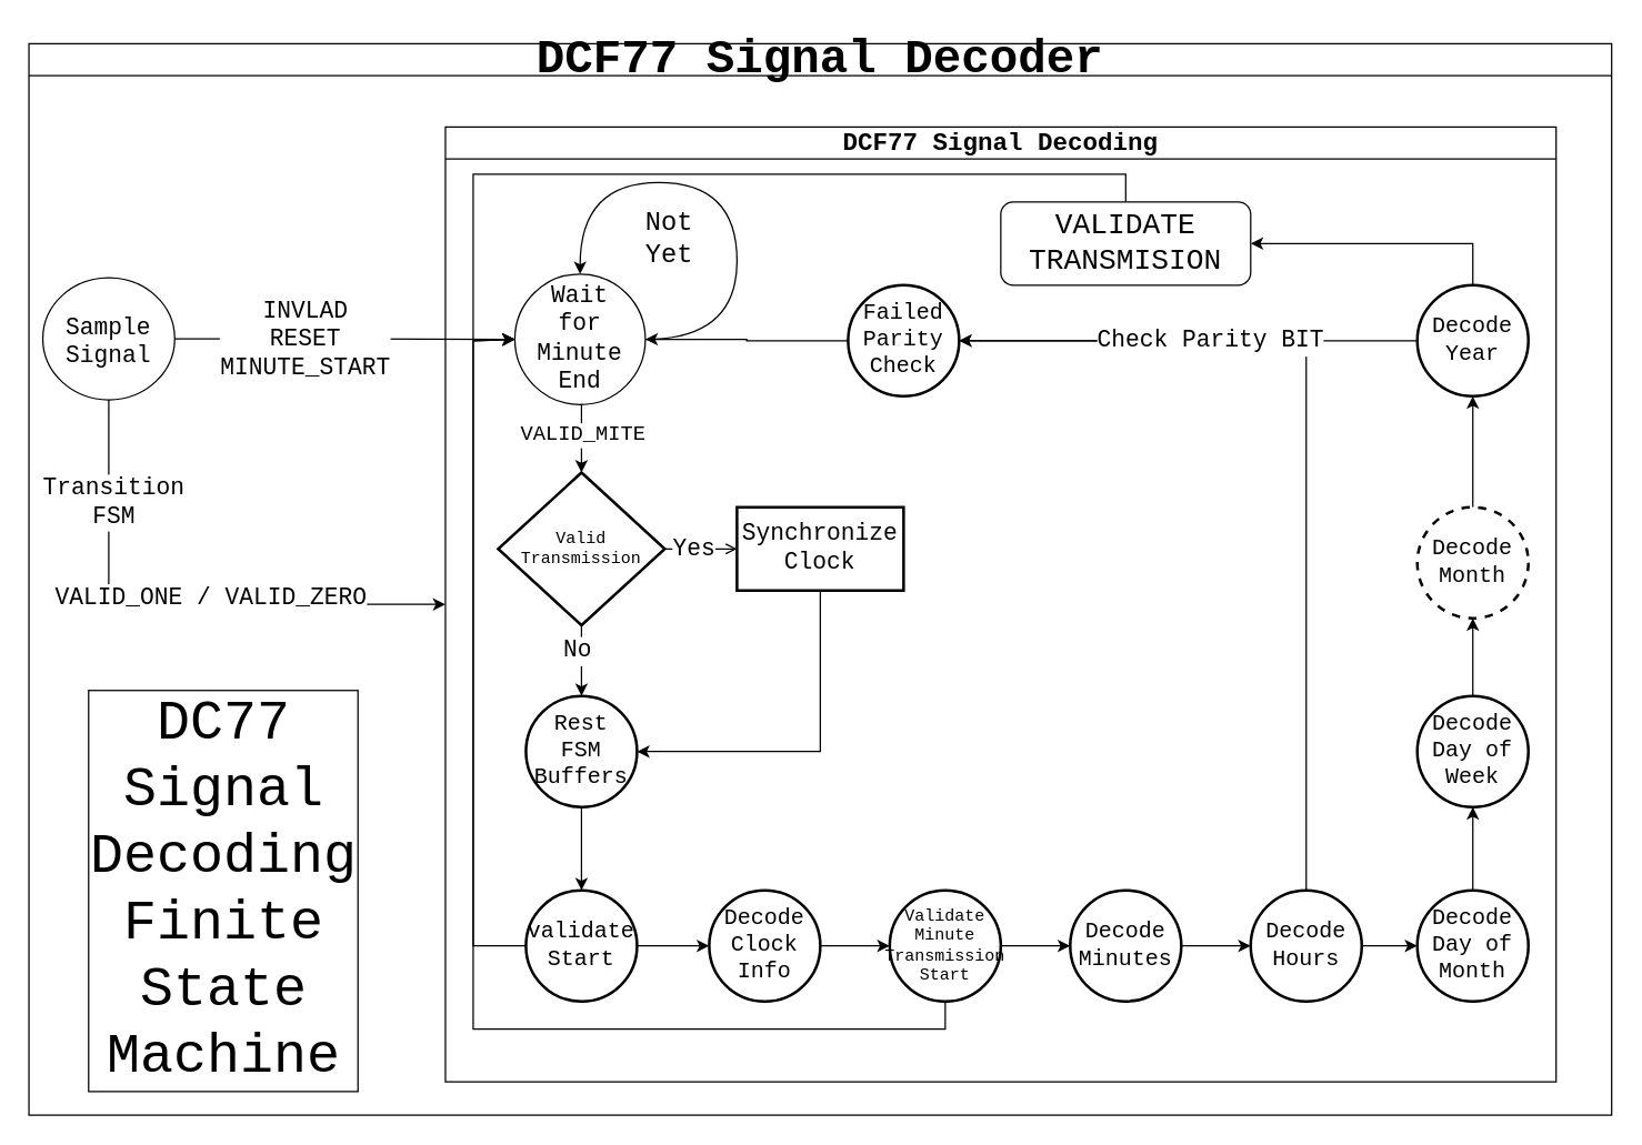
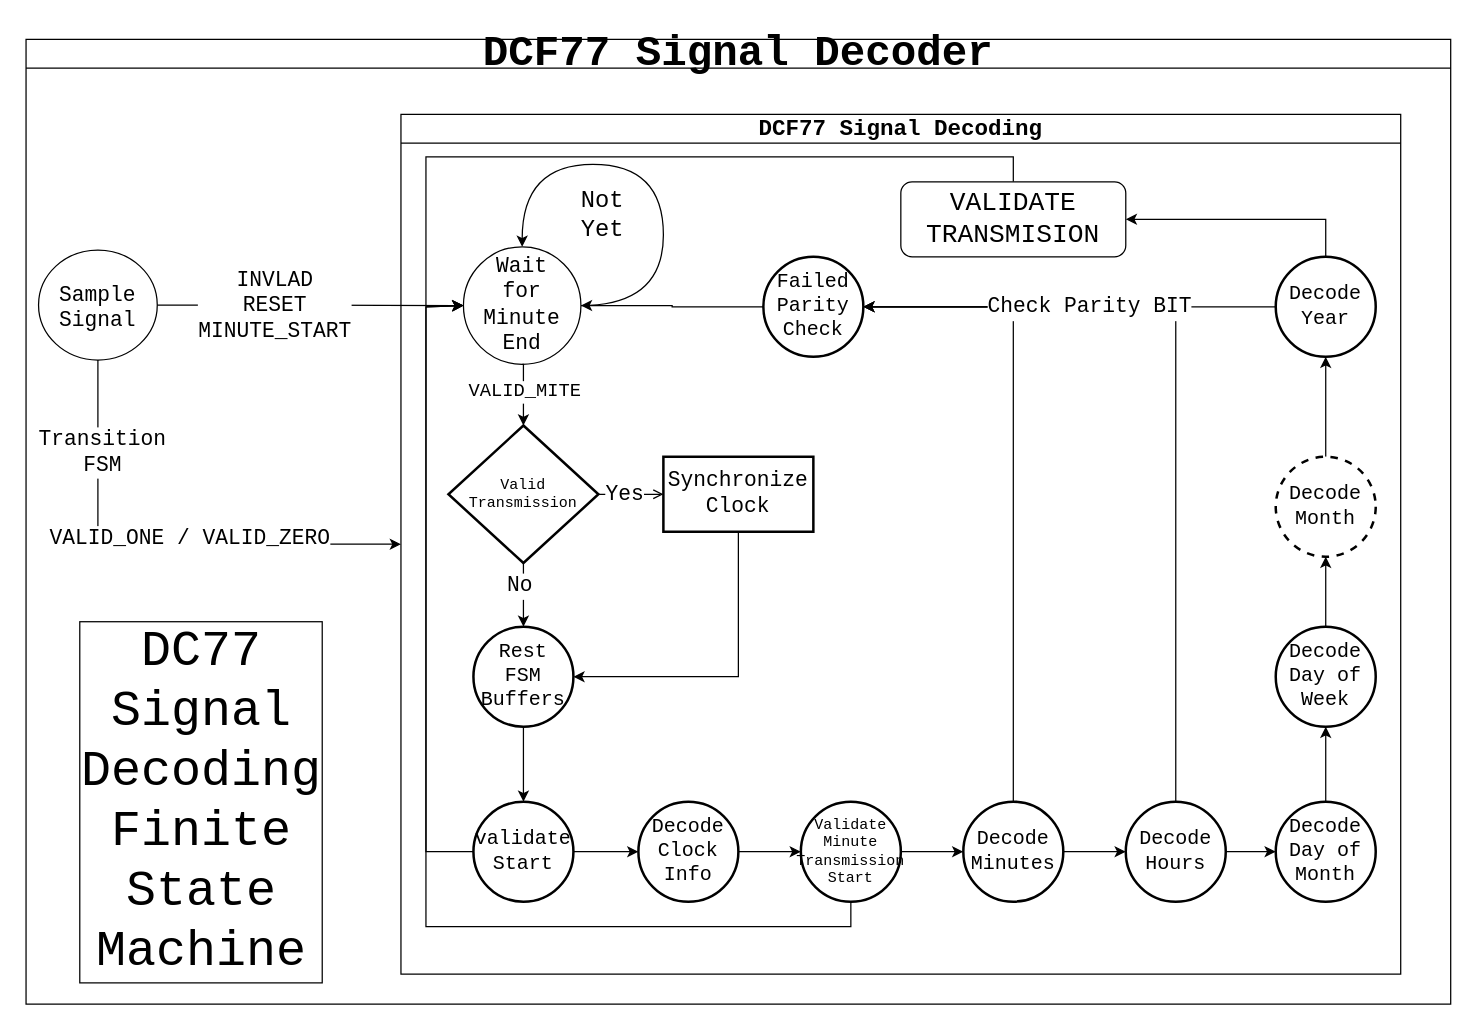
+ <mxCell id="33" style="edgeStyle=orthogonalEdgeStyle;rounded=0;orthogonalLoop=1;jettySize=auto;html=1;exitX=0.5;exitY=0;exitDx=0;exitDy=0;entryX=1;entryY=0.5;entryDx=0;entryDy=0;fontFamily=Courier New;fontSize=17;fontColor=default;" edge="1" parent="3" source="34" target="39"><mxGeometry relative="1" as="geometry" /></mxCell>
